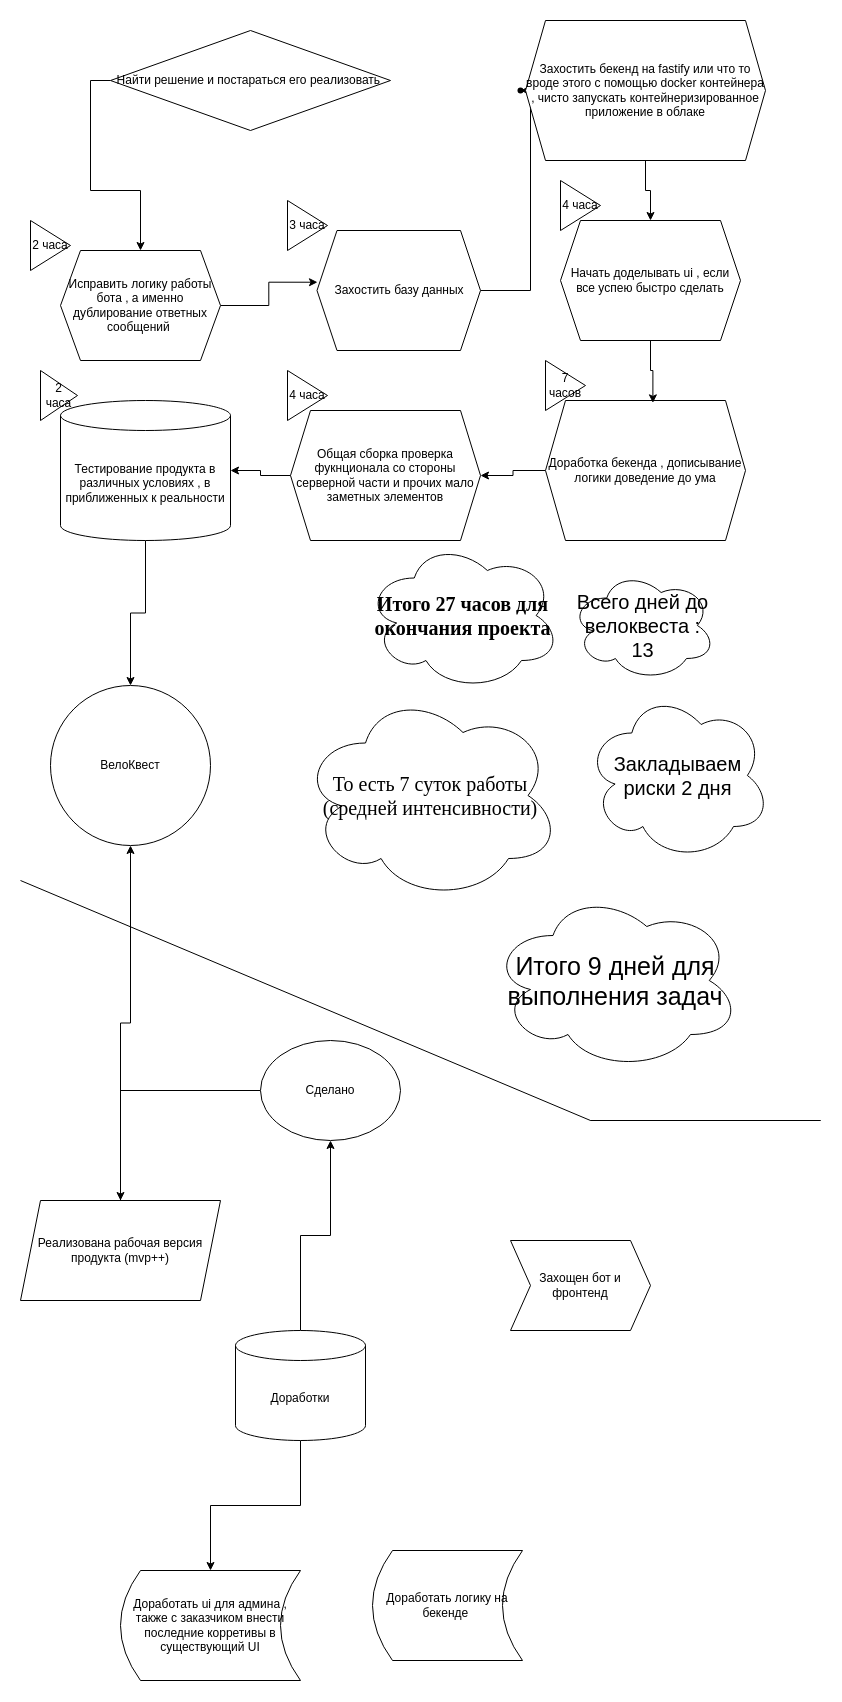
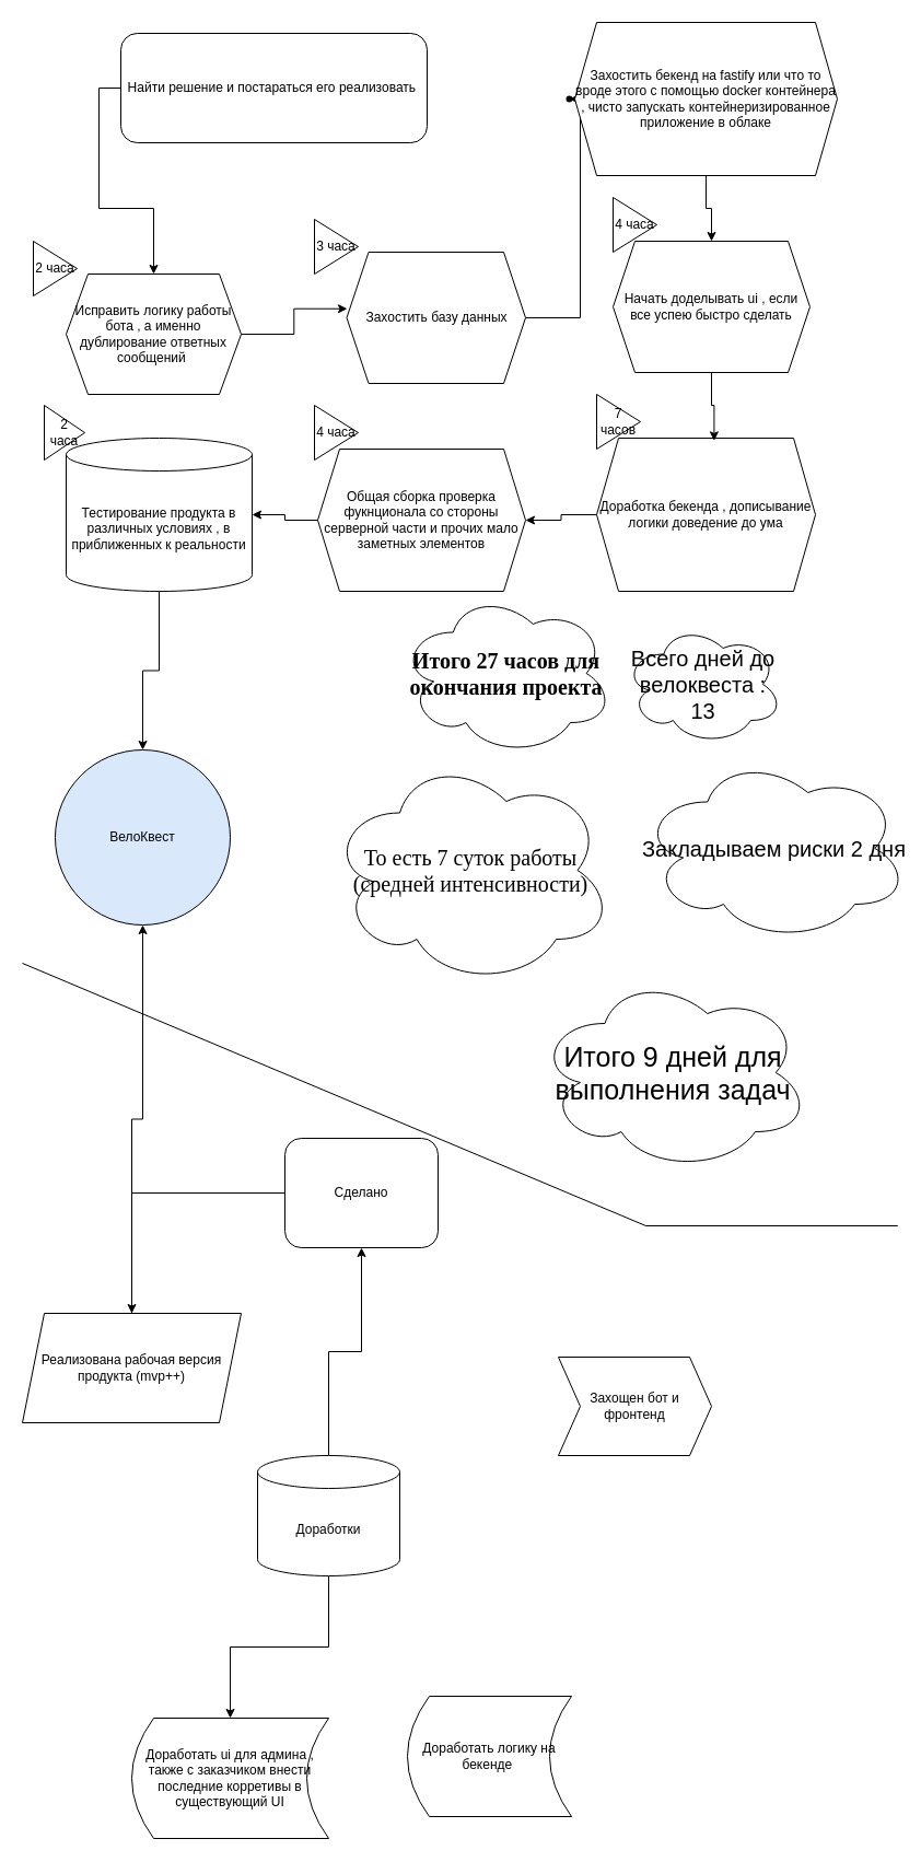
- <mxCell id="13" value="Найти решение и постараться его реализовать&amp;nbsp;" style="rhombus;whiteSpace=wrap;html=1;" vertex="1" parent="1"><mxGeometry x="110" y="30" width="280" height="100" as="geometry" /></mxCell>
+ <mxCell id="13" value="Найти решение и постараться его реализовать&amp;nbsp;" style="whiteSpace=wrap;html=1;rounded=1;" vertex="1" parent="1"><mxGeometry x="110" y="30" width="280" height="100" as="geometry" /></mxCell>
- <mxCell id="27" value="ВелоКвест" style="ellipse;whiteSpace=wrap;html=1;aspect=fixed;" vertex="1" parent="1"><mxGeometry x="50" y="685" width="160" height="160" as="geometry" /></mxCell>
+ <mxCell id="27" value="ВелоКвест" style="ellipse;whiteSpace=wrap;html=1;aspect=fixed;fillColor=#dae8fc;" vertex="1" parent="1"><mxGeometry x="50" y="685" width="160" height="160" as="geometry" /></mxCell>
- <mxCell id="39" value="&lt;font style=&quot;font-size: 20px;&quot;&gt;Закладываем риски 2 дня&lt;/font&gt;" style="ellipse;shape=cloud;whiteSpace=wrap;html=1;" vertex="1" parent="1"><mxGeometry x="585" y="690" width="185" height="170" as="geometry" /></mxCell>
+ <mxCell id="39" value="&lt;font style=&quot;font-size: 20px;&quot;&gt;Закладываем риски 2 дня&lt;/font&gt;" style="ellipse;shape=cloud;whiteSpace=wrap;html=1;" vertex="1" parent="1"><mxGeometry x="585" y="690" width="245" height="170" as="geometry" /></mxCell>
- <mxCell id="3" value="Сделано" style="ellipse;whiteSpace=wrap;html=1;" vertex="1" parent="1"><mxGeometry x="260" y="1040" width="140" height="100" as="geometry" /></mxCell>
+ <mxCell id="3" value="Сделано" style="whiteSpace=wrap;html=1;rounded=1;" vertex="1" parent="1"><mxGeometry x="260" y="1040" width="140" height="100" as="geometry" /></mxCell>
